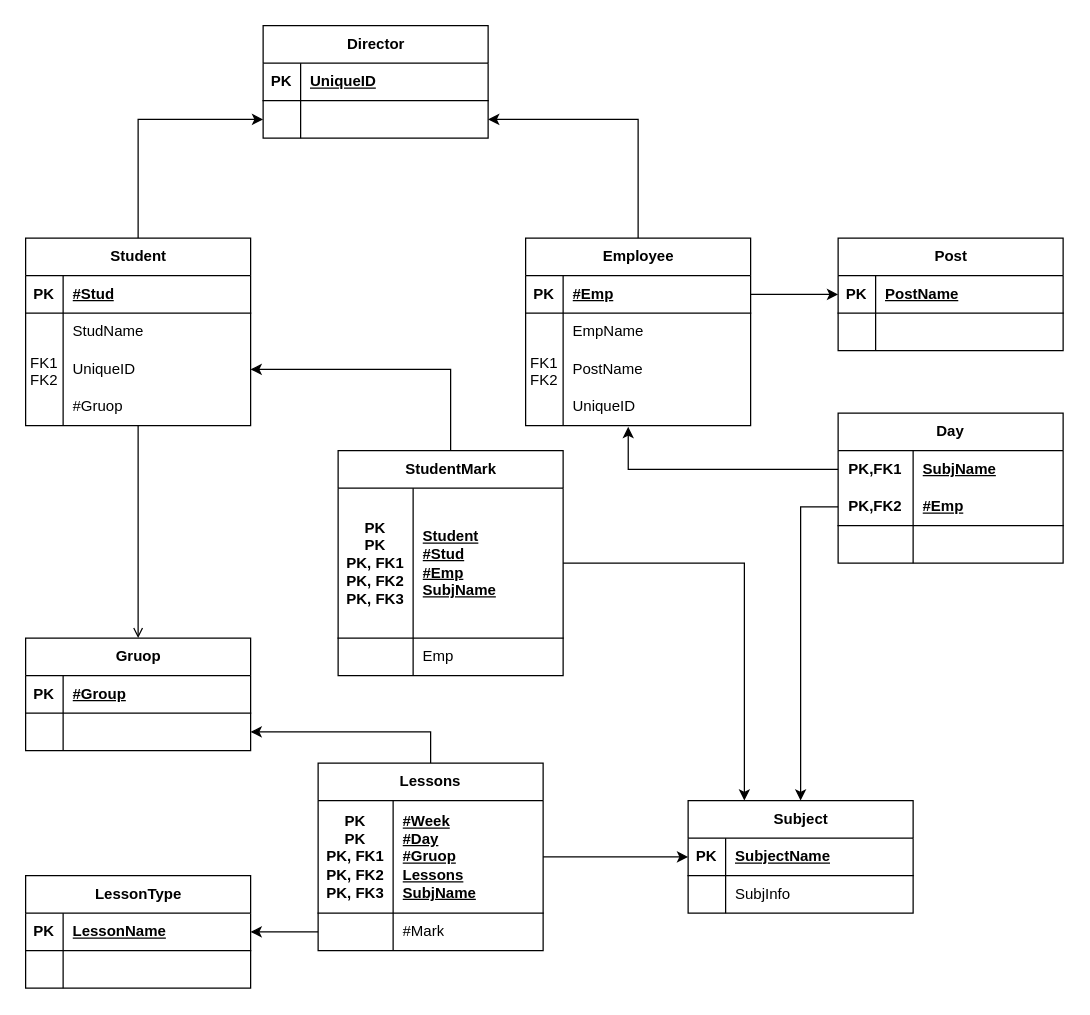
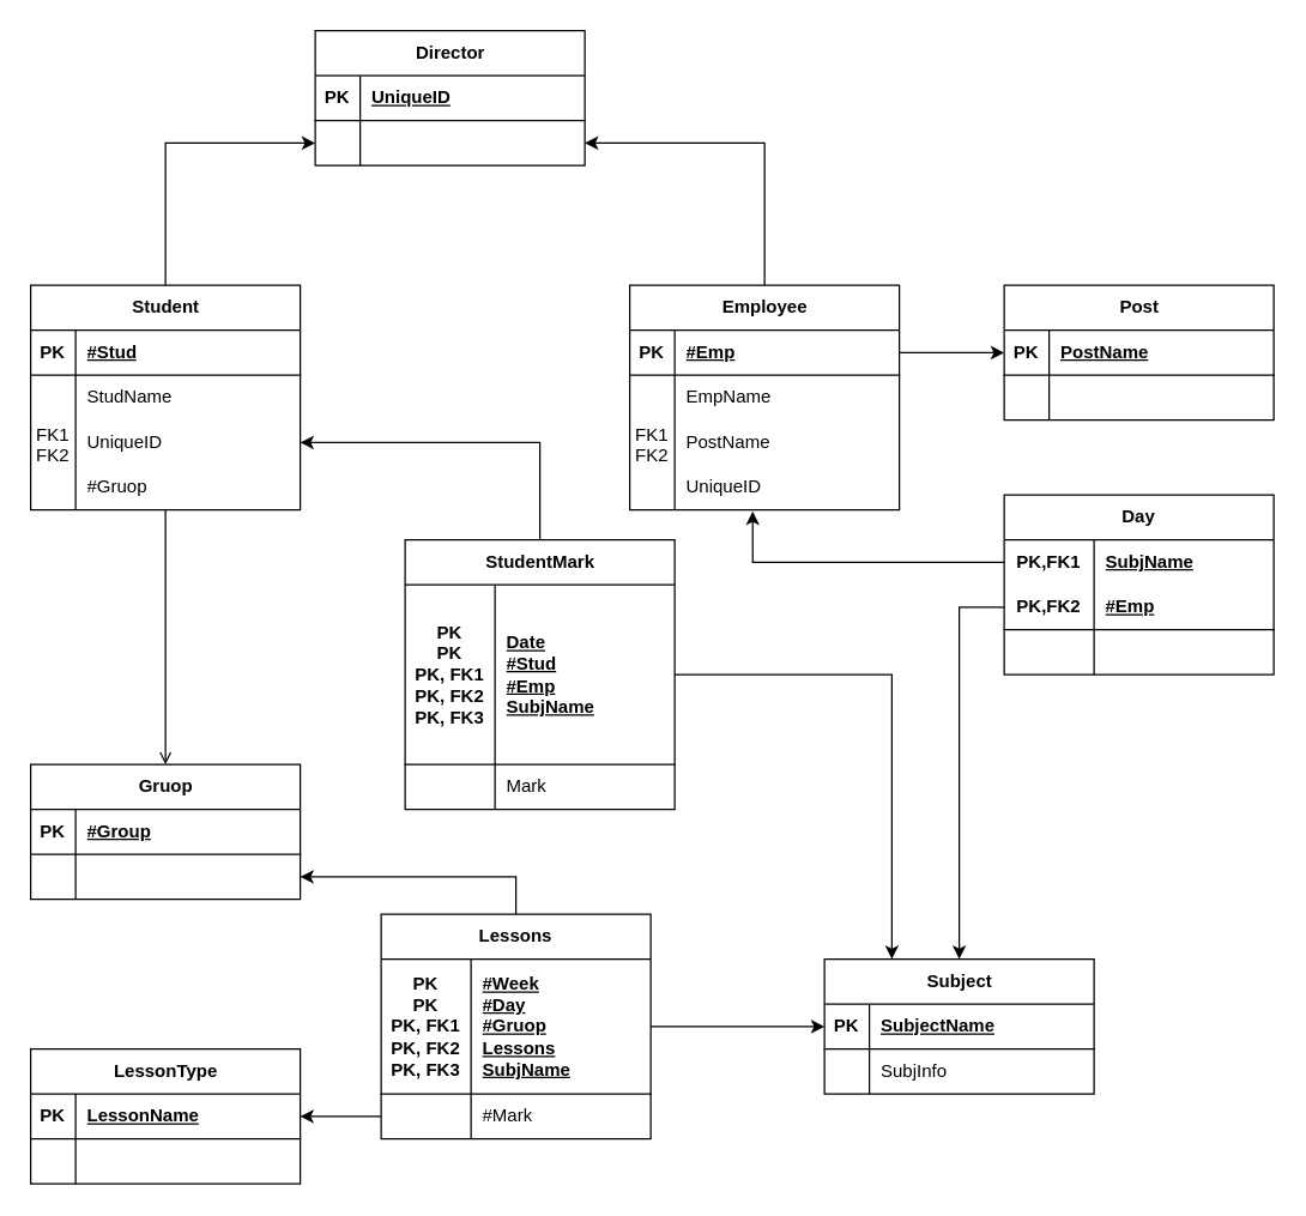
- <mxCell id="85" value="Student&lt;br&gt;#Stud&lt;br&gt;#Emp&lt;br&gt;SubjName" style="shape=partialRectangle;connectable=0;fillColor=none;top=0;left=0;bottom=0;right=0;align=left;spacingLeft=6;fontStyle=5;overflow=hidden;whiteSpace=wrap;html=1;" vertex="1" parent="83"><mxGeometry x="60" width="120" height="120" as="geometry"><mxRectangle width="120" height="120" as="alternateBounds" /></mxGeometry></mxCell>
+ <mxCell id="85" value="Date&lt;br&gt;#Stud&lt;br&gt;#Emp&lt;br&gt;SubjName" style="shape=partialRectangle;connectable=0;fillColor=none;top=0;left=0;bottom=0;right=0;align=left;spacingLeft=6;fontStyle=5;overflow=hidden;whiteSpace=wrap;html=1;" vertex="1" parent="83"><mxGeometry x="60" width="120" height="120" as="geometry"><mxRectangle width="120" height="120" as="alternateBounds" /></mxGeometry></mxCell>
- <mxCell id="88" value="Emp" style="shape=partialRectangle;connectable=0;fillColor=none;top=0;left=0;bottom=0;right=0;align=left;spacingLeft=6;overflow=hidden;whiteSpace=wrap;html=1;" vertex="1" parent="86"><mxGeometry x="60" width="120" height="30" as="geometry"><mxRectangle width="120" height="30" as="alternateBounds" /></mxGeometry></mxCell>
+ <mxCell id="88" value="Mark" style="shape=partialRectangle;connectable=0;fillColor=none;top=0;left=0;bottom=0;right=0;align=left;spacingLeft=6;overflow=hidden;whiteSpace=wrap;html=1;" vertex="1" parent="86"><mxGeometry x="60" width="120" height="30" as="geometry"><mxRectangle width="120" height="30" as="alternateBounds" /></mxGeometry></mxCell>
